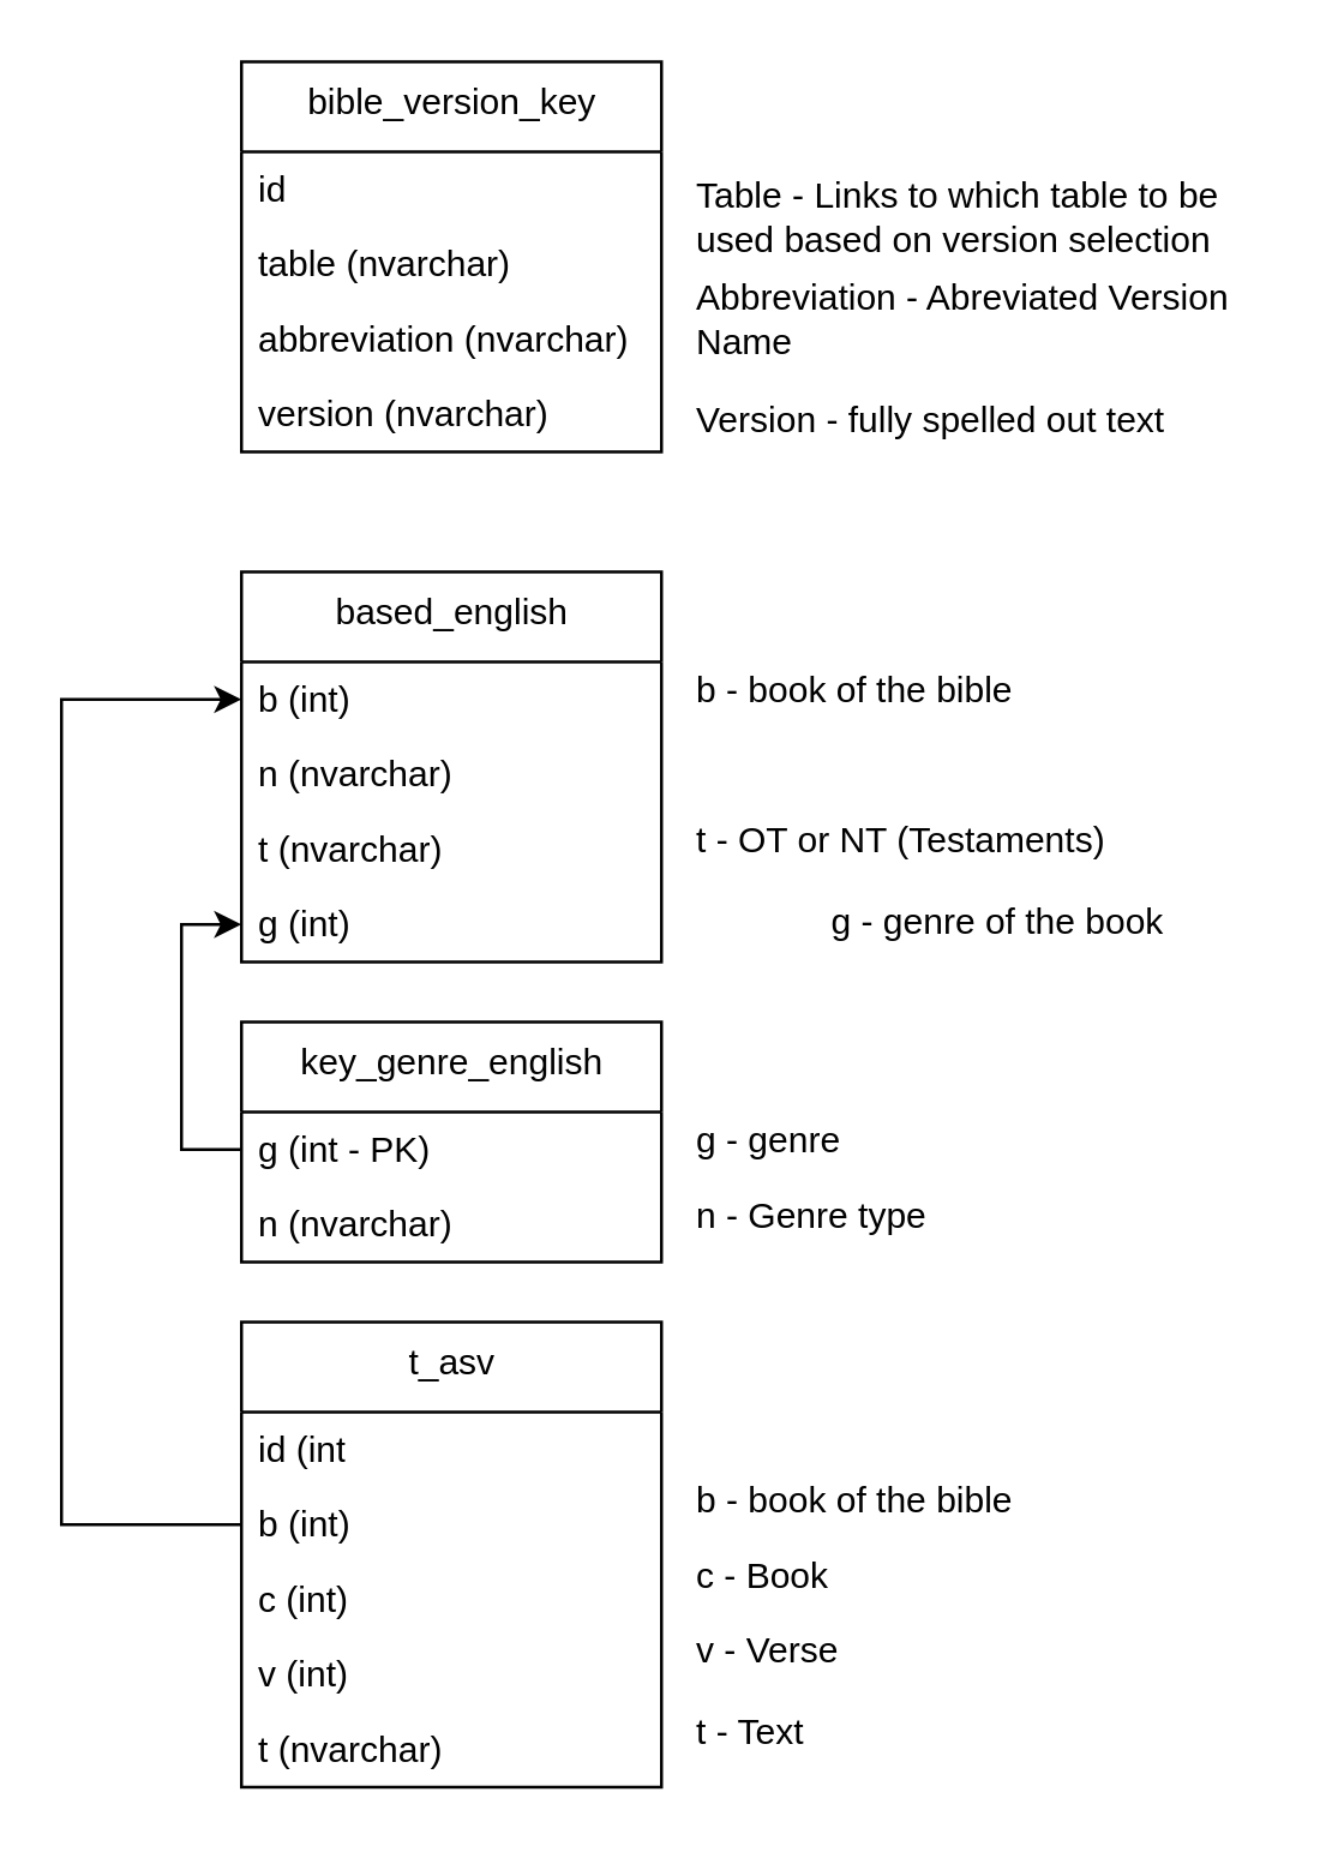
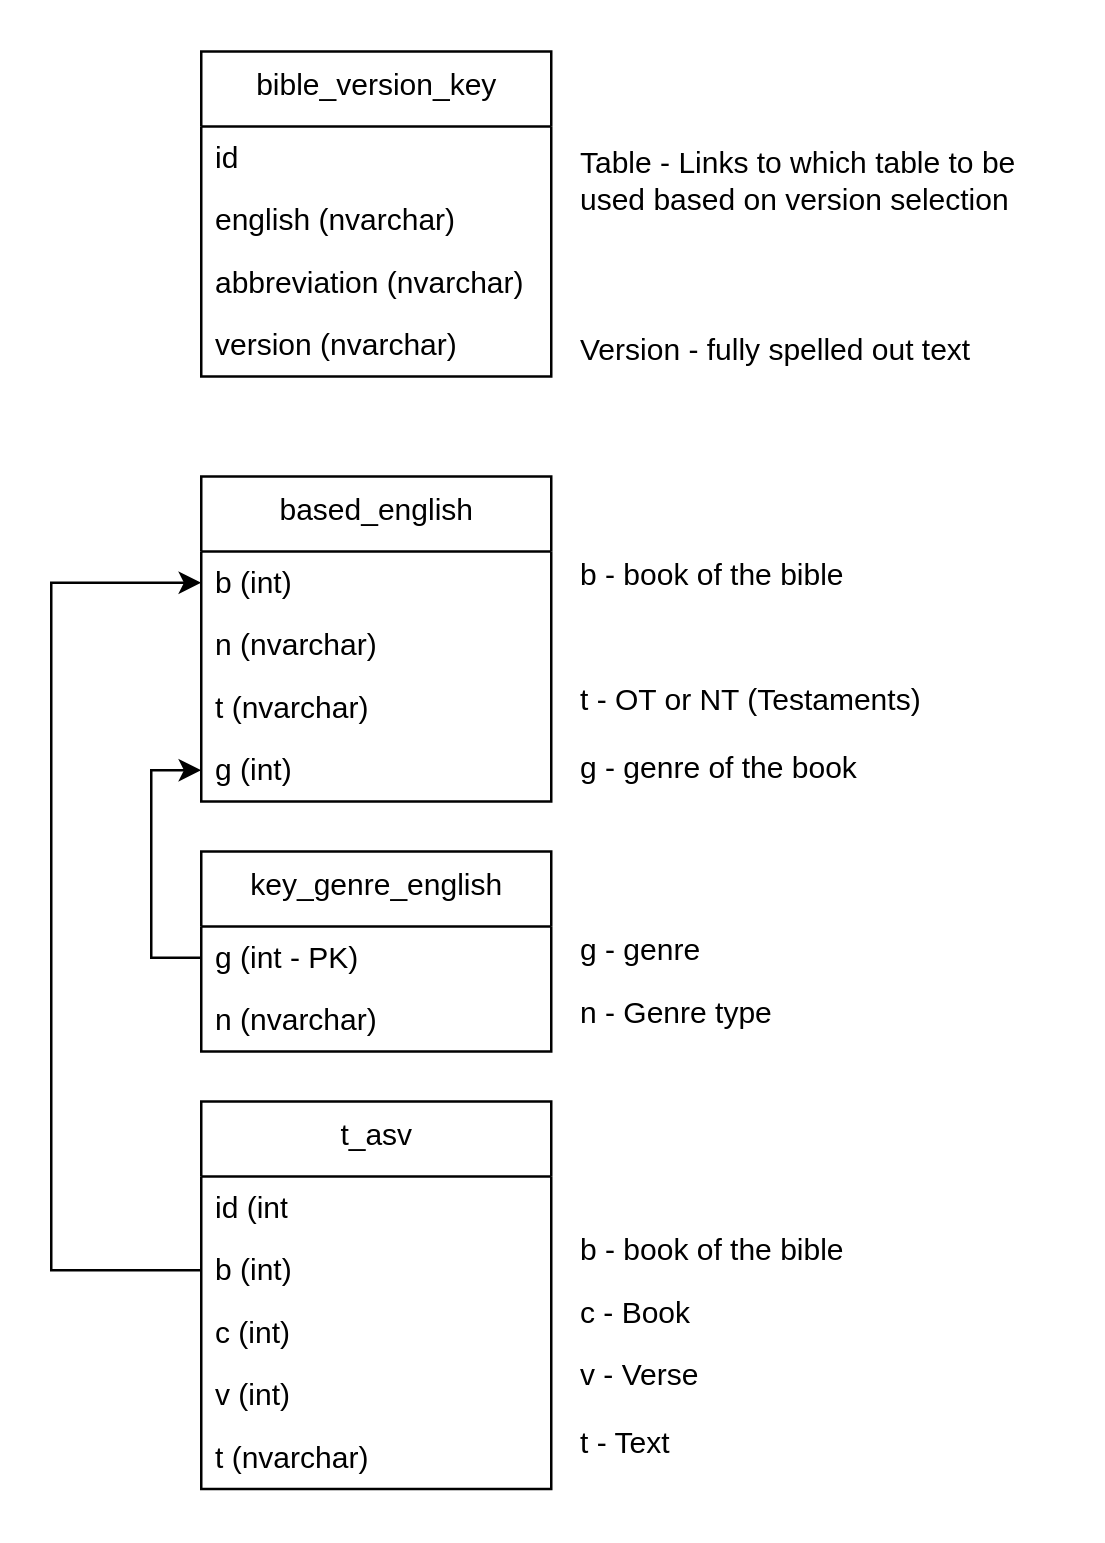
- <mxCell id="4" value="&lt;font color=&quot;#000000&quot;&gt;table (nvarchar)&lt;/font&gt;" style="text;html=1;strokeColor=none;fillColor=none;align=left;verticalAlign=middle;spacingLeft=4;spacingRight=4;overflow=hidden;rotatable=0;points=[[0,0.5],[1,0.5]];portConstraint=eastwest;fontColor=#808080;" vertex="1" parent="2"><mxGeometry y="55" width="140" height="25" as="geometry" /></mxCell>
+ <mxCell id="4" value="&lt;font color=&quot;#000000&quot;&gt;english (nvarchar)&lt;/font&gt;" style="text;html=1;strokeColor=none;fillColor=none;align=left;verticalAlign=middle;spacingLeft=4;spacingRight=4;overflow=hidden;rotatable=0;points=[[0,0.5],[1,0.5]];portConstraint=eastwest;fontColor=#808080;" vertex="1" parent="2"><mxGeometry y="55" width="140" height="25" as="geometry" /></mxCell>
- <mxCell id="7" value="Abbreviation - Abreviated Version Name" style="text;html=1;strokeColor=none;fillColor=none;align=left;verticalAlign=middle;whiteSpace=wrap;rounded=0;" vertex="1" parent="1"><mxGeometry x="230" y="96" width="190" height="20" as="geometry" /></mxCell>
- <mxCell id="17" value="g - genre of the book" style="text;html=1;align=left;verticalAlign=middle;resizable=0;points=[];autosize=1;" vertex="1" parent="1"><mxGeometry x="275" y="297" width="130" height="20" as="geometry" /></mxCell>
+ <mxCell id="17" value="g - genre of the book" style="text;html=1;align=left;verticalAlign=middle;resizable=0;points=[];autosize=1;" vertex="1" parent="1"><mxGeometry x="230" y="297" width="130" height="20" as="geometry" /></mxCell>
